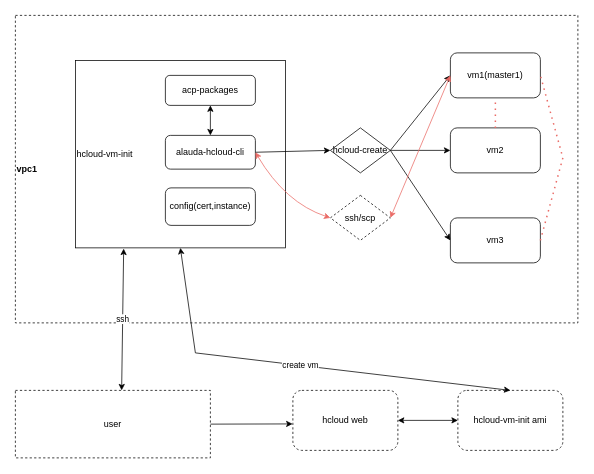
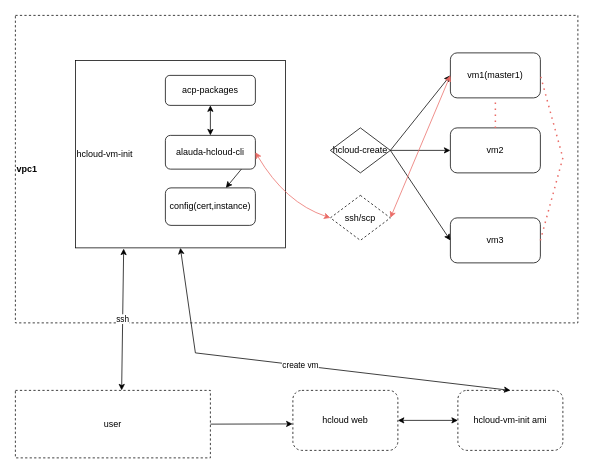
- <mxCell id="8" value="" style="endArrow=classic;html=1;rounded=0;exitX=1;exitY=0.5;exitDx=0;exitDy=0;entryX=0;entryY=0.5;entryDx=0;entryDy=0;" parent="1" source="13" target="7" edge="1"><mxGeometry width="50" height="50" relative="1" as="geometry"><mxPoint x="410" y="220" as="sourcePoint" /><mxPoint x="460" y="170" as="targetPoint" /></mxGeometry></mxCell>
+ <mxCell id="8" value="" style="endArrow=classic;html=1;rounded=0;exitX=1;exitY=0.5;exitDx=0;exitDy=0;" parent="1" source="13" target="14" edge="1"><mxGeometry width="50" height="50" relative="1" as="geometry"><mxPoint x="410" y="220" as="sourcePoint" /><mxPoint x="460" y="170" as="targetPoint" /></mxGeometry></mxCell>
